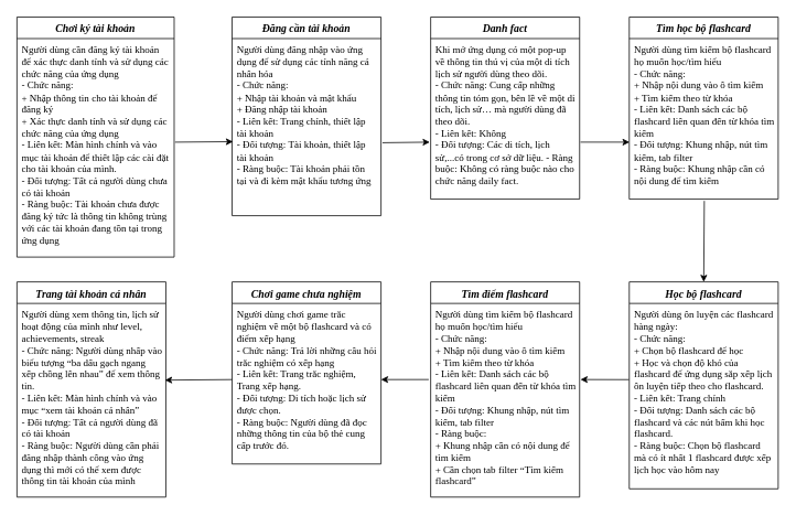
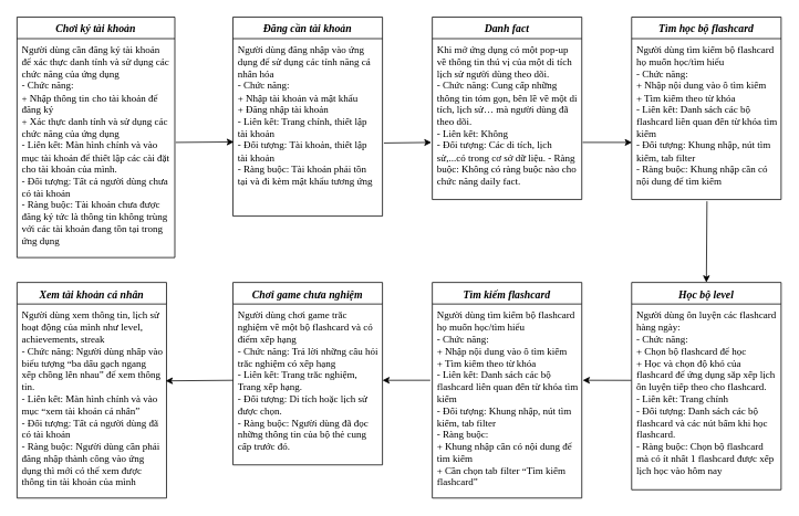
- <mxCell id="22" value="Trang tài khoản cá nhân" style="swimlane;fontStyle=3;align=center;verticalAlign=top;childLayout=stackLayout;horizontal=1;startSize=26;horizontalStack=0;resizeParent=1;resizeLast=0;collapsible=1;marginBottom=0;rounded=0;shadow=0;strokeWidth=1;fontFamily=Times New Roman;fontSize=13;" vertex="1" parent="1"><mxGeometry x="20" y="340" width="180" height="260" as="geometry"><mxRectangle x="230" y="140" width="160" height="26" as="alternateBounds" /></mxGeometry></mxCell>
+ <mxCell id="22" value="Xem tài khoản cá nhân" style="swimlane;fontStyle=3;align=center;verticalAlign=top;childLayout=stackLayout;horizontal=1;startSize=26;horizontalStack=0;resizeParent=1;resizeLast=0;collapsible=1;marginBottom=0;rounded=0;shadow=0;strokeWidth=1;fontFamily=Times New Roman;fontSize=13;" vertex="1" parent="1"><mxGeometry x="20" y="340" width="180" height="260" as="geometry"><mxRectangle x="230" y="140" width="160" height="26" as="alternateBounds" /></mxGeometry></mxCell>
- <mxCell id="16" value="Tìm điểm flashcard" style="swimlane;fontStyle=3;align=center;verticalAlign=top;childLayout=stackLayout;horizontal=1;startSize=26;horizontalStack=0;resizeParent=1;resizeLast=0;collapsible=1;marginBottom=0;rounded=0;shadow=0;strokeWidth=1;fontFamily=Times New Roman;fontSize=13;" vertex="1" parent="1"><mxGeometry x="520" y="340" width="180" height="260" as="geometry"><mxRectangle x="230" y="140" width="160" height="26" as="alternateBounds" /></mxGeometry></mxCell>
+ <mxCell id="16" value="Tìm kiếm flashcard" style="swimlane;fontStyle=3;align=center;verticalAlign=top;childLayout=stackLayout;horizontal=1;startSize=26;horizontalStack=0;resizeParent=1;resizeLast=0;collapsible=1;marginBottom=0;rounded=0;shadow=0;strokeWidth=1;fontFamily=Times New Roman;fontSize=13;" vertex="1" parent="1"><mxGeometry x="520" y="340" width="180" height="260" as="geometry"><mxRectangle x="230" y="140" width="160" height="26" as="alternateBounds" /></mxGeometry></mxCell>
- <mxCell id="13" value="Học bộ flashcard" style="swimlane;fontStyle=3;align=center;verticalAlign=top;childLayout=stackLayout;horizontal=1;startSize=26;horizontalStack=0;resizeParent=1;resizeLast=0;collapsible=1;marginBottom=0;rounded=0;shadow=0;strokeWidth=1;fontFamily=Times New Roman;fontSize=13;" vertex="1" parent="1"><mxGeometry x="760" y="340" width="180" height="250" as="geometry"><mxRectangle x="230" y="140" width="160" height="26" as="alternateBounds" /></mxGeometry></mxCell>
+ <mxCell id="13" value="Học bộ level" style="swimlane;fontStyle=3;align=center;verticalAlign=top;childLayout=stackLayout;horizontal=1;startSize=26;horizontalStack=0;resizeParent=1;resizeLast=0;collapsible=1;marginBottom=0;rounded=0;shadow=0;strokeWidth=1;fontFamily=Times New Roman;fontSize=13;" vertex="1" parent="1"><mxGeometry x="760" y="340" width="180" height="250" as="geometry"><mxRectangle x="230" y="140" width="160" height="26" as="alternateBounds" /></mxGeometry></mxCell>
